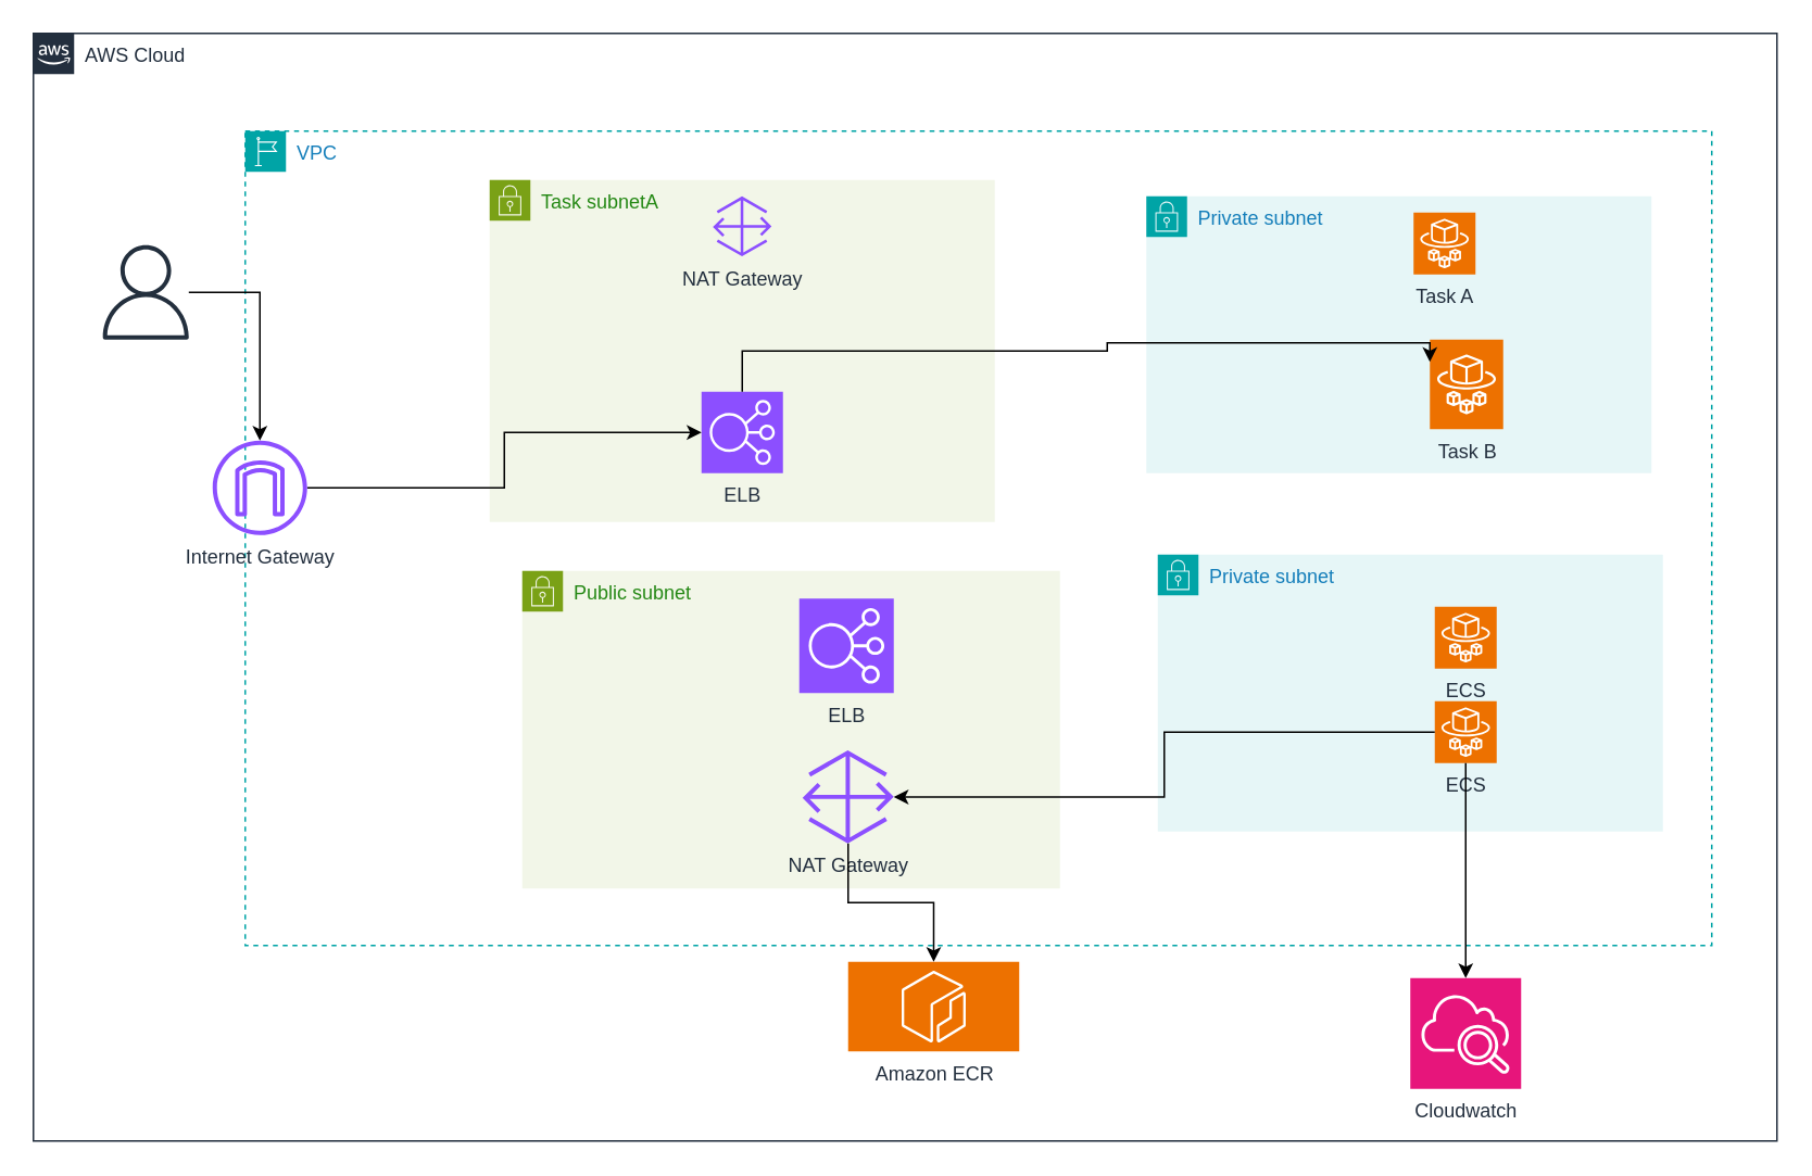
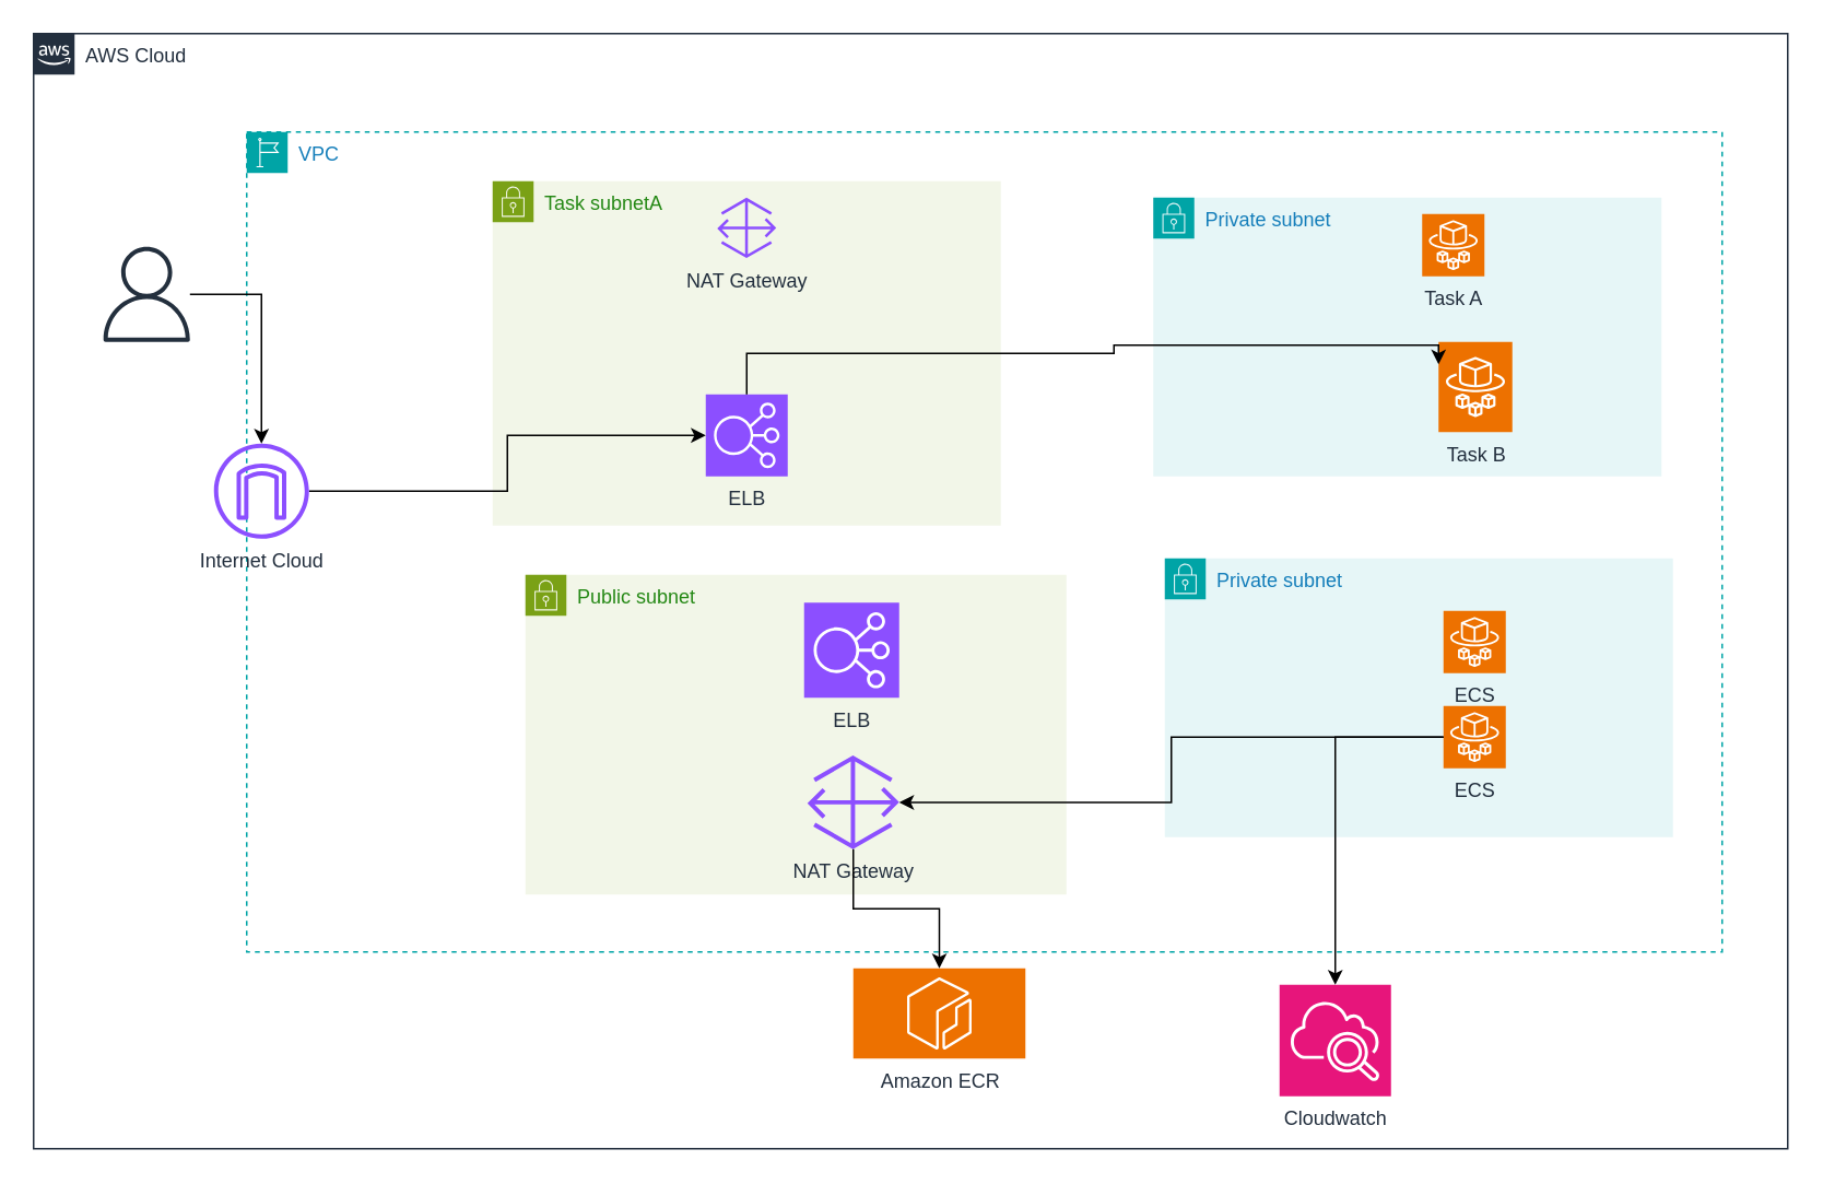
- <mxCell id="20" value="Internet Gateway" style="sketch=0;outlineConnect=0;fontColor=#232F3E;gradientColor=none;fillColor=#8C4FFF;strokeColor=none;dashed=0;verticalLabelPosition=bottom;verticalAlign=top;align=center;html=1;fontSize=12;fontStyle=0;aspect=fixed;pointerEvents=1;shape=mxgraph.aws4.internet_gateway;fontFamily=Helvetica;" vertex="1" parent="6"><mxGeometry x="-20" y="190" width="58" height="58" as="geometry" /></mxCell>
+ <mxCell id="20" value="Internet Cloud" style="sketch=0;outlineConnect=0;fontColor=#232F3E;gradientColor=none;fillColor=#8C4FFF;strokeColor=none;dashed=0;verticalLabelPosition=bottom;verticalAlign=top;align=center;html=1;fontSize=12;fontStyle=0;aspect=fixed;pointerEvents=1;shape=mxgraph.aws4.internet_gateway;fontFamily=Helvetica;" vertex="1" parent="6"><mxGeometry x="-20" y="190" width="58" height="58" as="geometry" /></mxCell>
- <mxCell id="4" value="Cloudwatch" style="sketch=0;points=[[0,0,0],[0.25,0,0],[0.5,0,0],[0.75,0,0],[1,0,0],[0,1,0],[0.25,1,0],[0.5,1,0],[0.75,1,0],[1,1,0],[0,0.25,0],[0,0.5,0],[0,0.75,0],[1,0.25,0],[1,0.5,0],[1,0.75,0]];points=[[0,0,0],[0.25,0,0],[0.5,0,0],[0.75,0,0],[1,0,0],[0,1,0],[0.25,1,0],[0.5,1,0],[0.75,1,0],[1,1,0],[0,0.25,0],[0,0.5,0],[0,0.75,0],[1,0.25,0],[1,0.5,0],[1,0.75,0]];outlineConnect=0;fontColor=#232F3E;fillColor=#E7157B;strokeColor=#ffffff;dashed=0;verticalLabelPosition=bottom;verticalAlign=top;align=center;html=1;fontSize=12;fontStyle=0;aspect=fixed;shape=mxgraph.aws4.resourceIcon;resIcon=mxgraph.aws4.cloudwatch_2;fontFamily=Helvetica;" vertex="1" parent="2"><mxGeometry x="845" y="580" width="68" height="68" as="geometry" /></mxCell>
+ <mxCell id="4" value="Cloudwatch" style="sketch=0;points=[[0,0,0],[0.25,0,0],[0.5,0,0],[0.75,0,0],[1,0,0],[0,1,0],[0.25,1,0],[0.5,1,0],[0.75,1,0],[1,1,0],[0,0.25,0],[0,0.5,0],[0,0.75,0],[1,0.25,0],[1,0.5,0],[1,0.75,0]];points=[[0,0,0],[0.25,0,0],[0.5,0,0],[0.75,0,0],[1,0,0],[0,1,0],[0.25,1,0],[0.5,1,0],[0.75,1,0],[1,1,0],[0,0.25,0],[0,0.5,0],[0,0.75,0],[1,0.25,0],[1,0.5,0],[1,0.75,0]];outlineConnect=0;fontColor=#232F3E;fillColor=#E7157B;strokeColor=#ffffff;dashed=0;verticalLabelPosition=bottom;verticalAlign=top;align=center;html=1;fontSize=12;fontStyle=0;aspect=fixed;shape=mxgraph.aws4.resourceIcon;resIcon=mxgraph.aws4.cloudwatch_2;fontFamily=Helvetica;" vertex="1" parent="2"><mxGeometry x="760" y="580" width="68" height="68" as="geometry" /></mxCell>
